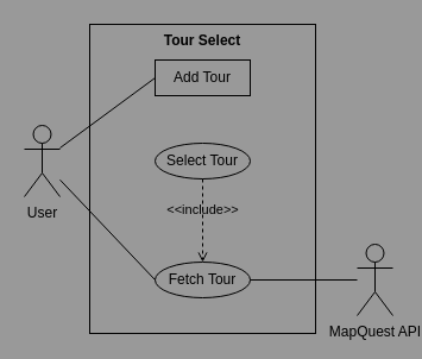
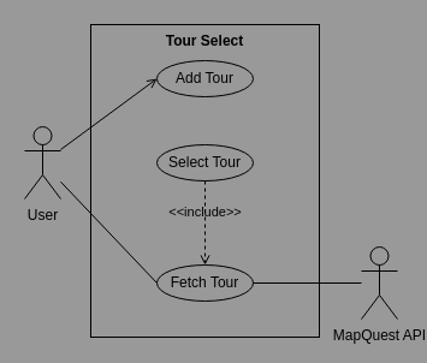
- <mxCell id="6" value="Add Tour" style="whiteSpace=wrap;html=1;fillColor=none;rounded=0;" vertex="1" parent="1"><mxGeometry x="130" y="50" width="80" height="30" as="geometry" /></mxCell>
+ <mxCell id="6" value="Add Tour" style="ellipse;whiteSpace=wrap;html=1;fillColor=none;" vertex="1" parent="1"><mxGeometry x="130" y="50" width="80" height="30" as="geometry" /></mxCell>
- <mxCell id="4" style="edgeStyle=none;html=1;entryX=0;entryY=0.5;entryDx=0;entryDy=0;endArrow=none;endFill=0;" edge="1" parent="1" source="5" target="6"><mxGeometry relative="1" as="geometry" /></mxCell>
+ <mxCell id="4" style="edgeStyle=none;html=1;entryX=0;entryY=0.5;entryDx=0;entryDy=0;endArrow=open;endFill=0;" edge="1" parent="1" source="5" target="6"><mxGeometry relative="1" as="geometry" /></mxCell>
